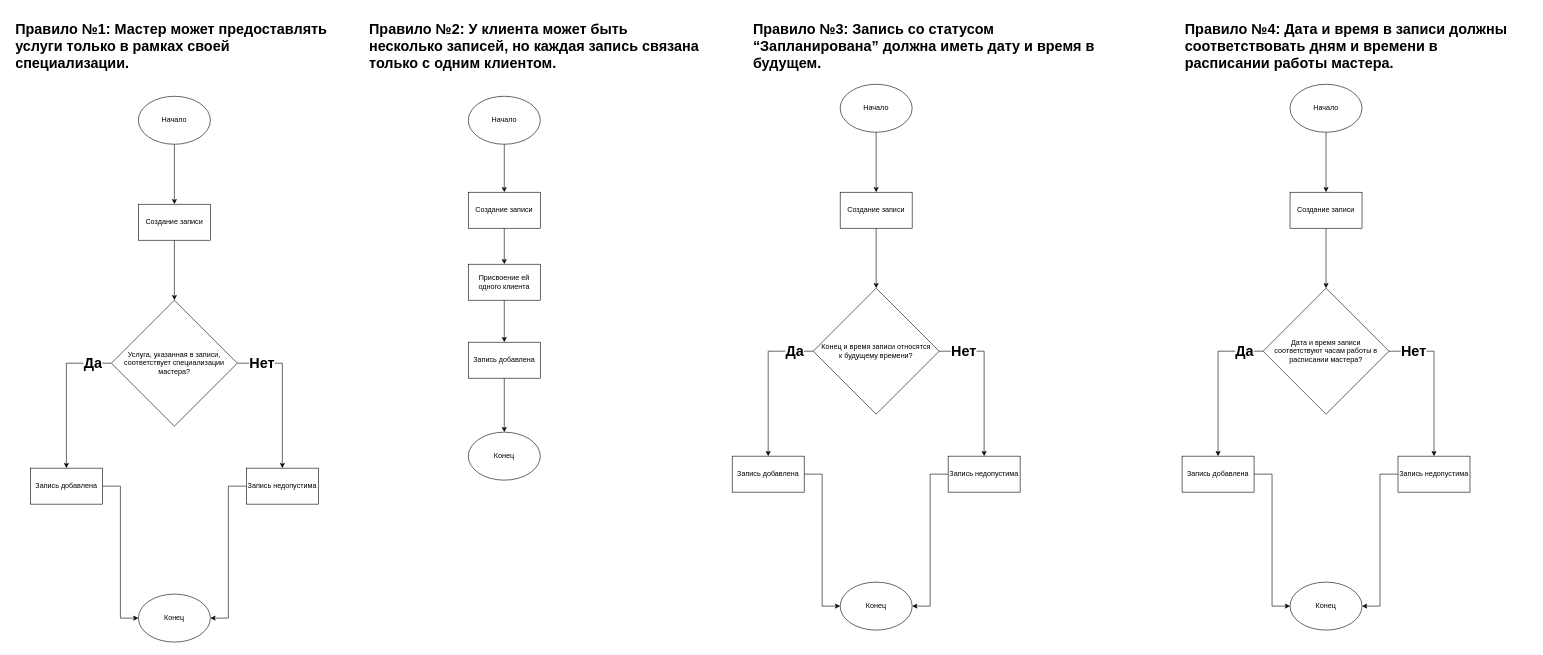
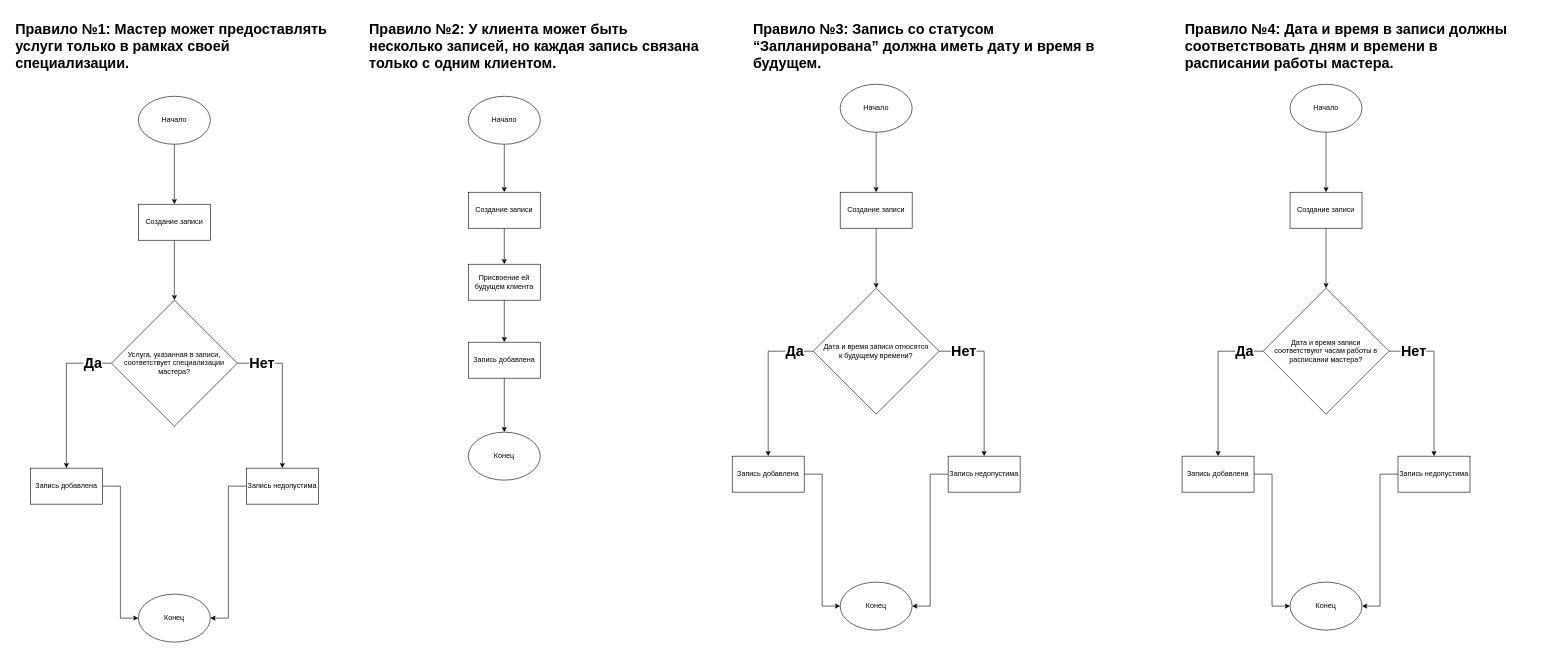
- <mxCell id="21" value="Присвоение ей одного клиента" style="rounded=0;whiteSpace=wrap;html=1;" vertex="1" parent="1"><mxGeometry x="780" y="440" width="120" height="60" as="geometry" /></mxCell>
+ <mxCell id="21" value="Присвоение ей будущем клиента" style="rounded=0;whiteSpace=wrap;html=1;" vertex="1" parent="1"><mxGeometry x="780" y="440" width="120" height="60" as="geometry" /></mxCell>
- <mxCell id="34" value="Конец и время записи относятся &lt;br&gt;к будущему времени?" style="rhombus;whiteSpace=wrap;html=1;" vertex="1" parent="1"><mxGeometry x="1355" y="480" width="210" height="210" as="geometry" /></mxCell>
+ <mxCell id="34" value="Дата и время записи относятся &lt;br&gt;к будущему времени?" style="rhombus;whiteSpace=wrap;html=1;" vertex="1" parent="1"><mxGeometry x="1355" y="480" width="210" height="210" as="geometry" /></mxCell>
